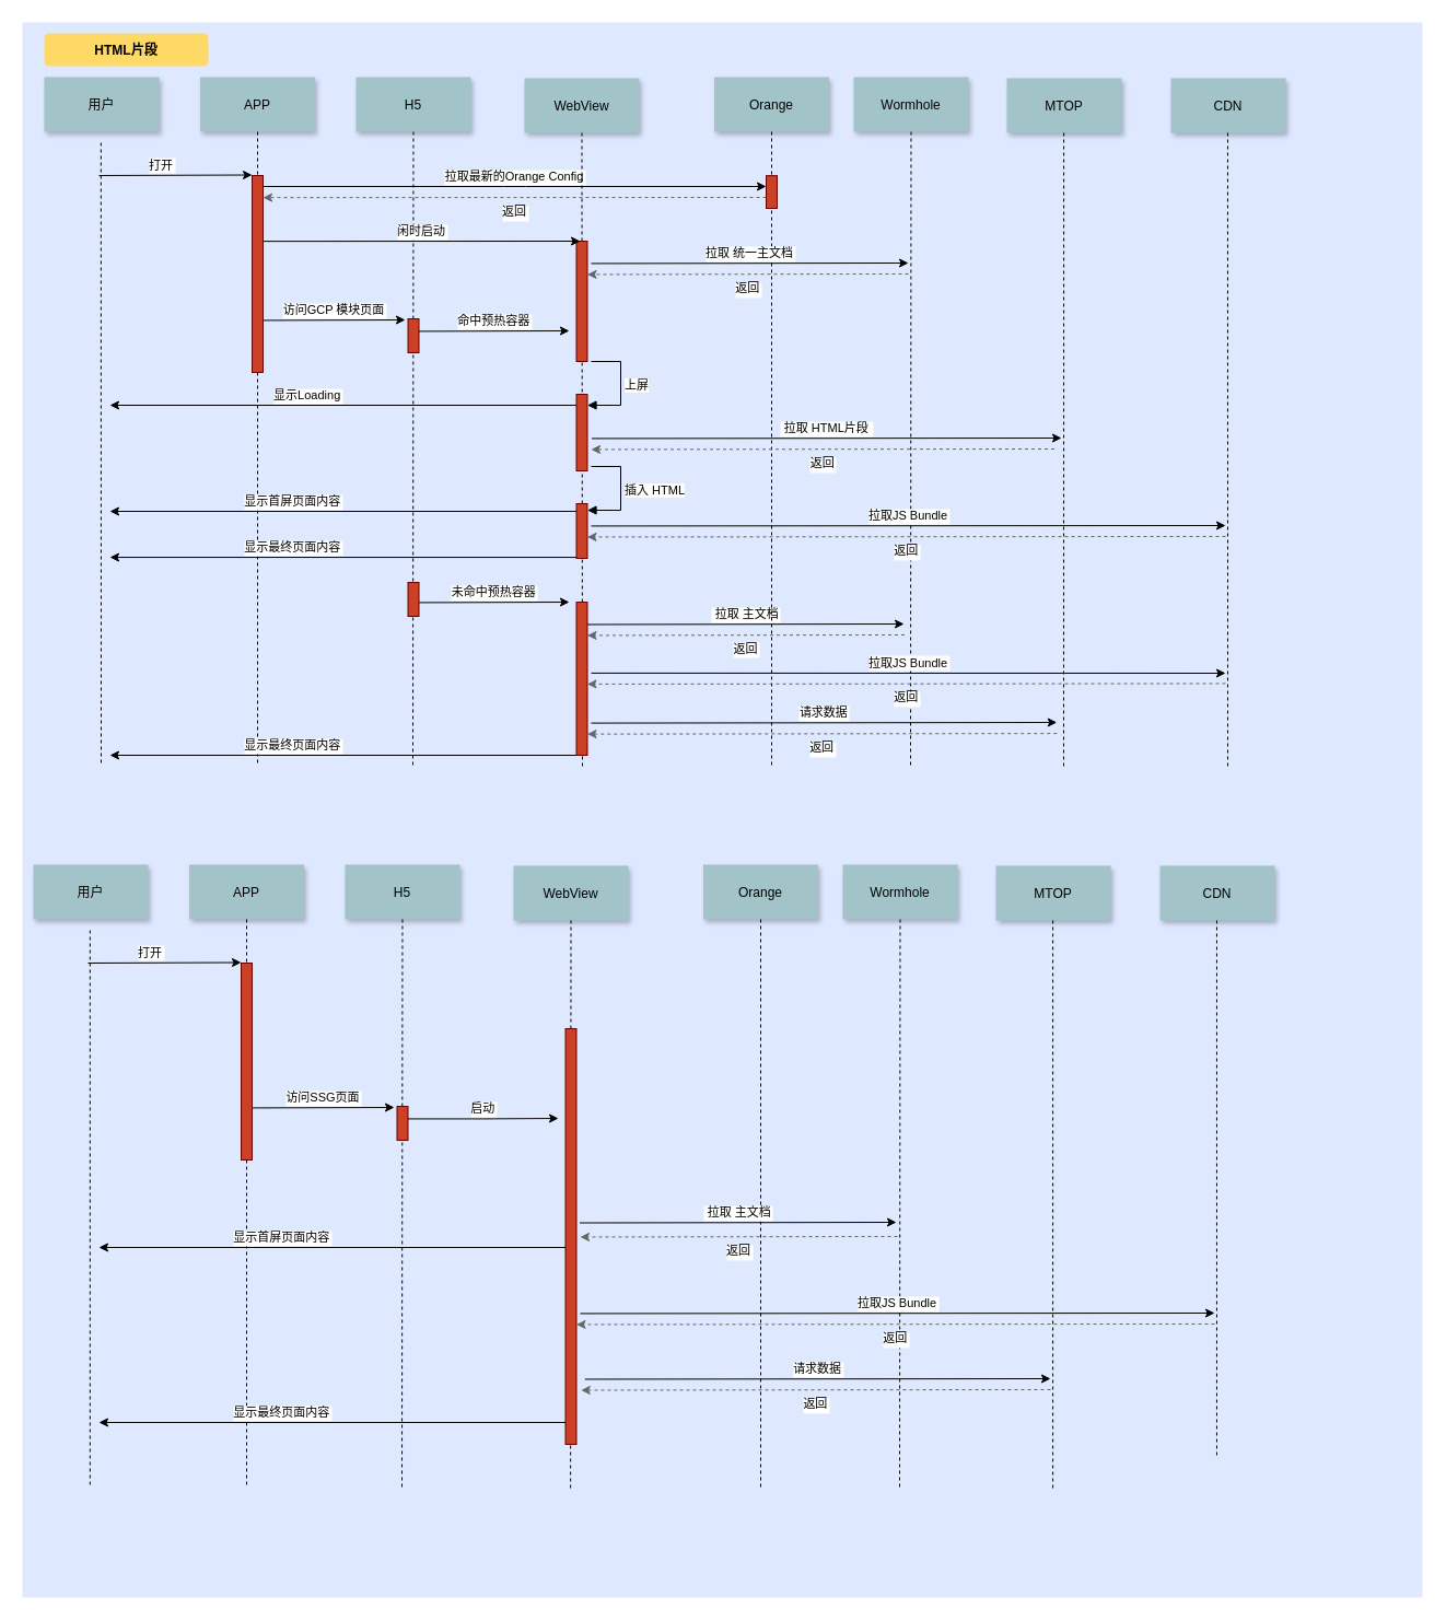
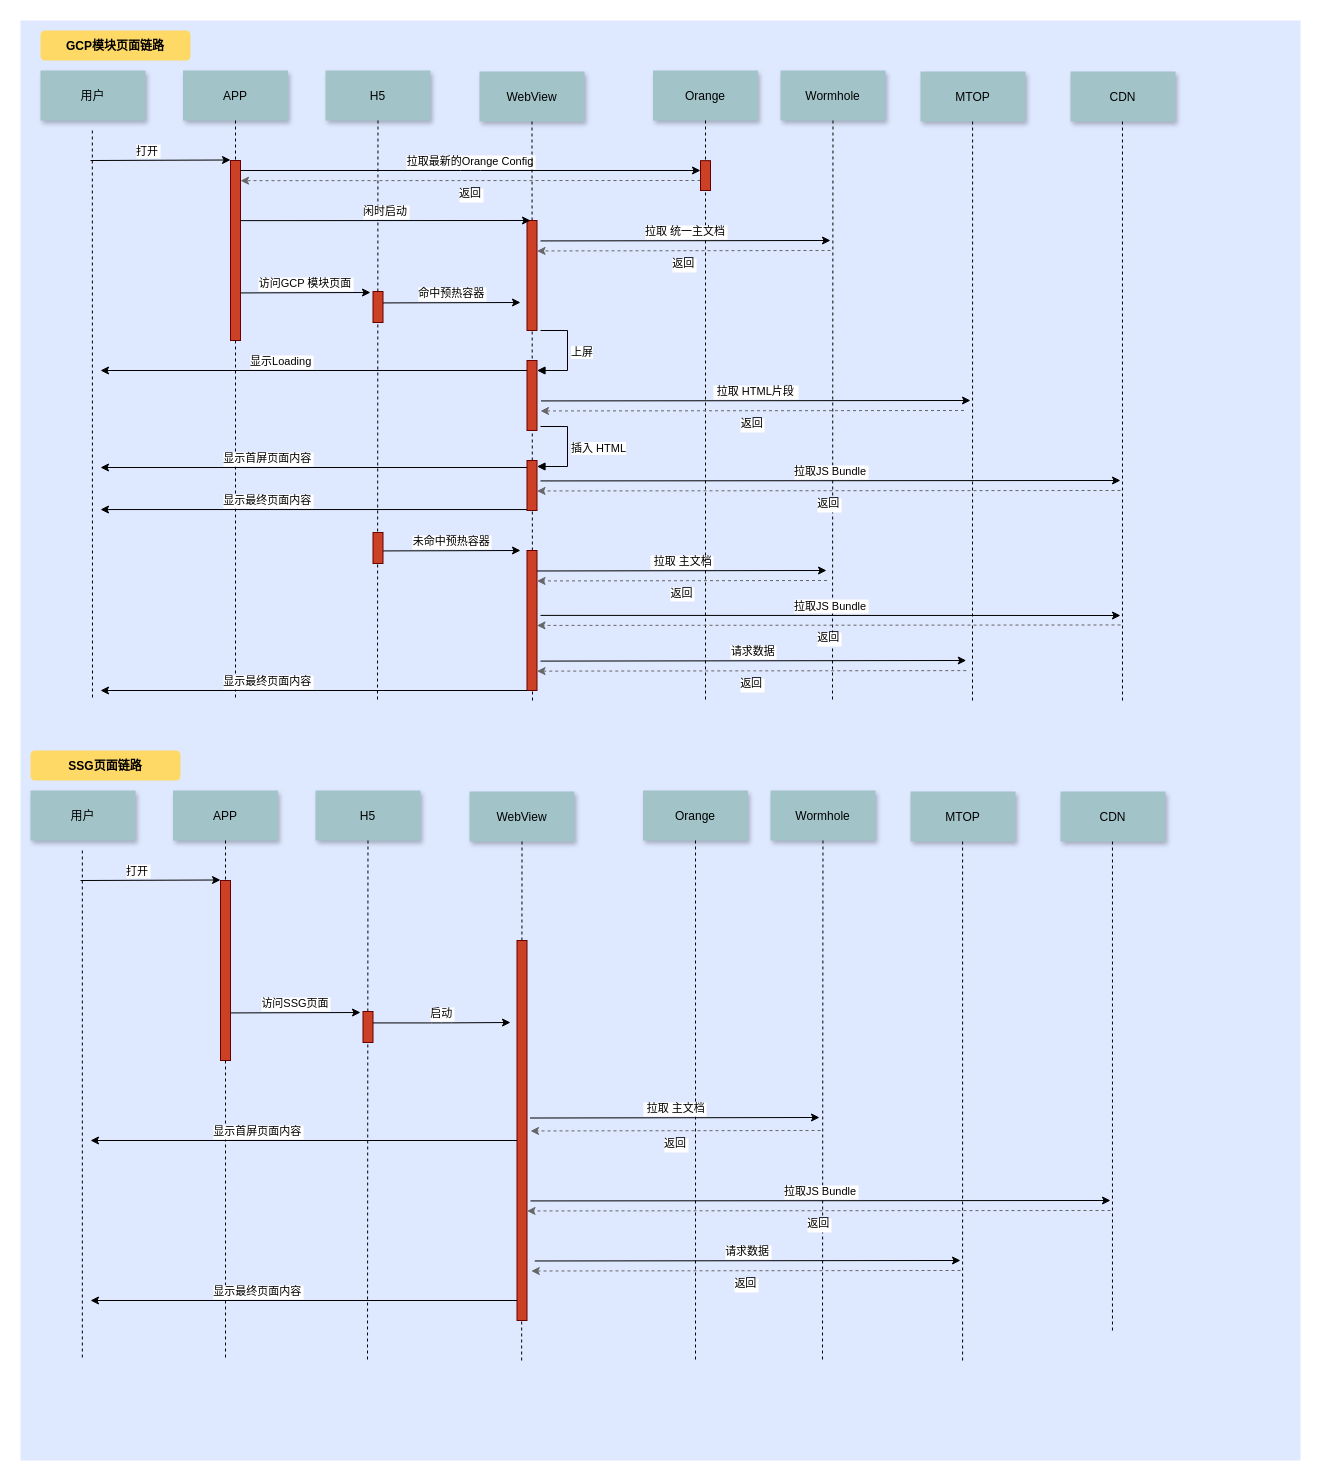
- <mxCell id="46" value="HTML片段" style="rounded=1;fontStyle=1;fillColor=#FFD966;strokeColor=none" parent="1" vertex="1"><mxGeometry x="40" y="30" width="150" height="30" as="geometry" /></mxCell>
+ <mxCell id="46" value="GCP模块页面链路" style="rounded=1;fontStyle=1;fillColor=#FFD966;strokeColor=none" parent="1" vertex="1"><mxGeometry x="40" y="30" width="150" height="30" as="geometry" /></mxCell>
+ <mxCell id="14" value="SSG页面链路" style="rounded=1;fontStyle=1;fillColor=#FFD966;strokeColor=none" vertex="1" parent="1"><mxGeometry y="750" width="150" height="30" as="geometry" x="30" /></mxCell>
